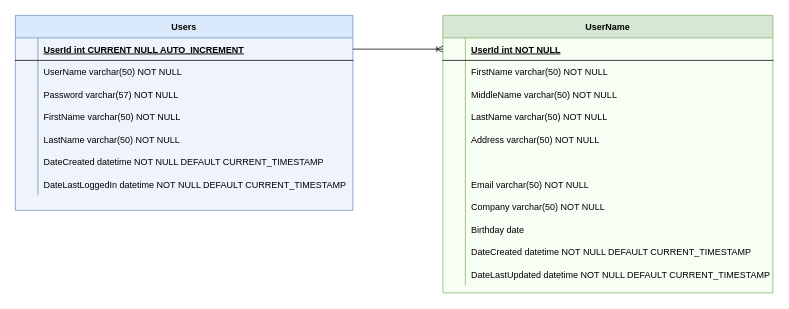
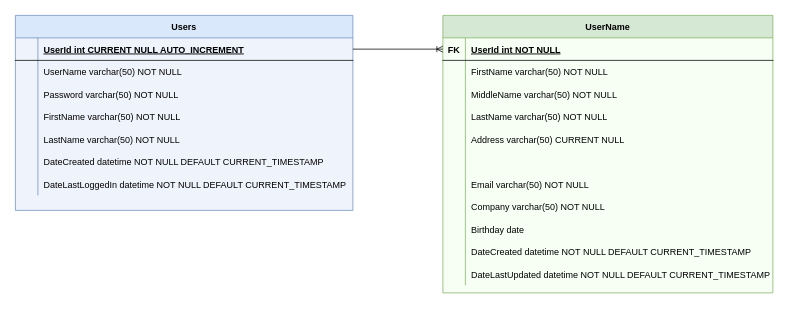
+ <mxCell id="4" value="FK" style="shape=partialRectangle;overflow=hidden;connectable=0;fillColor=none;top=0;left=0;bottom=0;right=0;fontStyle=1;" parent="3" vertex="1"><mxGeometry width="30" height="30" as="geometry" /></mxCell>
- <mxCell id="43" value="Password varchar(57) NOT NULL" style="shape=partialRectangle;overflow=hidden;connectable=0;fillColor=none;top=0;left=0;bottom=0;right=0;align=left;spacingLeft=6;" parent="41" vertex="1"><mxGeometry x="30" width="420" height="30" as="geometry" /></mxCell>
+ <mxCell id="43" value="Password varchar(50) NOT NULL" style="shape=partialRectangle;overflow=hidden;connectable=0;fillColor=none;top=0;left=0;bottom=0;right=0;align=left;spacingLeft=6;" parent="41" vertex="1"><mxGeometry x="30" width="420" height="30" as="geometry" /></mxCell>
- <mxCell id="17" value="Address varchar(50) NOT NULL" style="shape=partialRectangle;overflow=hidden;connectable=0;fillColor=none;top=0;left=0;bottom=0;right=0;align=left;spacingLeft=6;" parent="15" vertex="1"><mxGeometry x="30" width="410" height="30" as="geometry" /></mxCell>
+ <mxCell id="17" value="Address varchar(50) CURRENT NULL" style="shape=partialRectangle;overflow=hidden;connectable=0;fillColor=none;top=0;left=0;bottom=0;right=0;align=left;spacingLeft=6;" parent="15" vertex="1"><mxGeometry x="30" width="410" height="30" as="geometry" /></mxCell>
